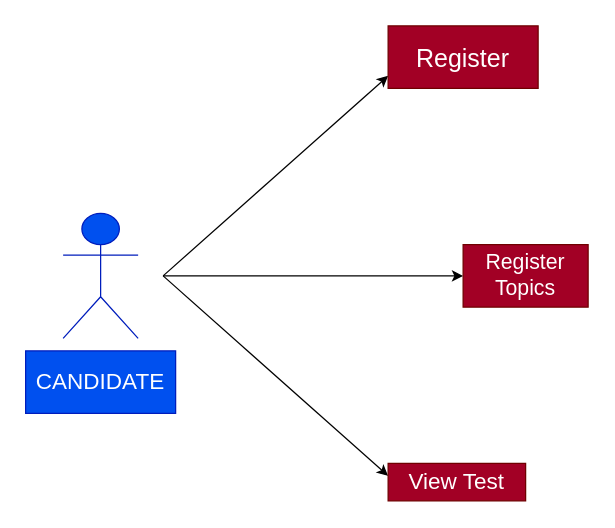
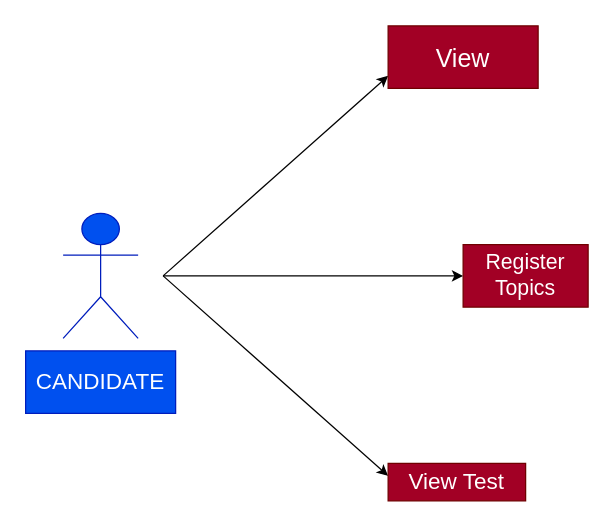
- <mxCell id="7" value="&lt;font style=&quot;font-size: 20px&quot;&gt;Register&lt;/font&gt;" style="text;html=1;strokeColor=#6F0000;fillColor=#a20025;align=center;verticalAlign=middle;whiteSpace=wrap;rounded=0;fontColor=#ffffff;" vertex="1" parent="1"><mxGeometry x="310" y="20" width="120" height="50" as="geometry" /></mxCell>
+ <mxCell id="7" value="&lt;font style=&quot;font-size: 20px&quot;&gt;View&lt;/font&gt;" style="text;html=1;strokeColor=#6F0000;fillColor=#a20025;align=center;verticalAlign=middle;whiteSpace=wrap;rounded=0;fontColor=#ffffff;" vertex="1" parent="1"><mxGeometry x="310" y="20" width="120" height="50" as="geometry" /></mxCell>
